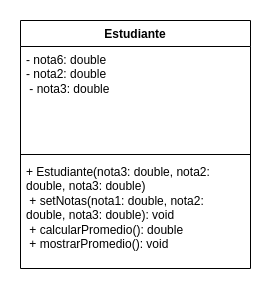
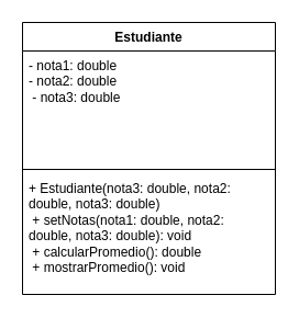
- <mxCell id="3" value="- nota6: double&amp;nbsp;&lt;div&gt;- nota2: double&amp;nbsp;&lt;div&gt;&amp;nbsp;- nota3: double&lt;/div&gt;&lt;/div&gt;" style="text;strokeColor=none;fillColor=none;align=left;verticalAlign=top;spacingLeft=4;spacingRight=4;overflow=hidden;rotatable=0;points=[[0,0.5],[1,0.5]];portConstraint=eastwest;whiteSpace=wrap;html=1;" vertex="1" parent="2"><mxGeometry y="26" width="230" height="104" as="geometry" /></mxCell>
+ <mxCell id="3" value="- nota1: double&amp;nbsp;&lt;div&gt;- nota2: double&amp;nbsp;&lt;div&gt;&amp;nbsp;- nota3: double&lt;/div&gt;&lt;/div&gt;" style="text;strokeColor=none;fillColor=none;align=left;verticalAlign=top;spacingLeft=4;spacingRight=4;overflow=hidden;rotatable=0;points=[[0,0.5],[1,0.5]];portConstraint=eastwest;whiteSpace=wrap;html=1;" vertex="1" parent="2"><mxGeometry y="26" width="230" height="104" as="geometry" /></mxCell>
